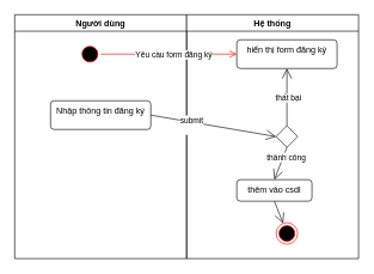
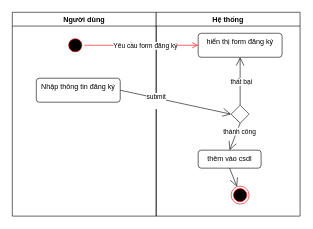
- <mxCell id="4" value="Nhập thông tin đăng ký" style="html=1;align=center;verticalAlign=top;rounded=1;absoluteArcSize=1;arcSize=10;dashed=0;whiteSpace=wrap;" vertex="1" parent="2"><mxGeometry x="50" y="120" width="140" height="40" as="geometry" /></mxCell>
+ <mxCell id="4" value="Nhập thông tin đăng ký" style="html=1;align=center;verticalAlign=top;rounded=1;absoluteArcSize=1;arcSize=10;dashed=0;whiteSpace=wrap;" vertex="1" parent="2"><mxGeometry x="40" y="110" width="140" height="40" as="geometry" /></mxCell>
